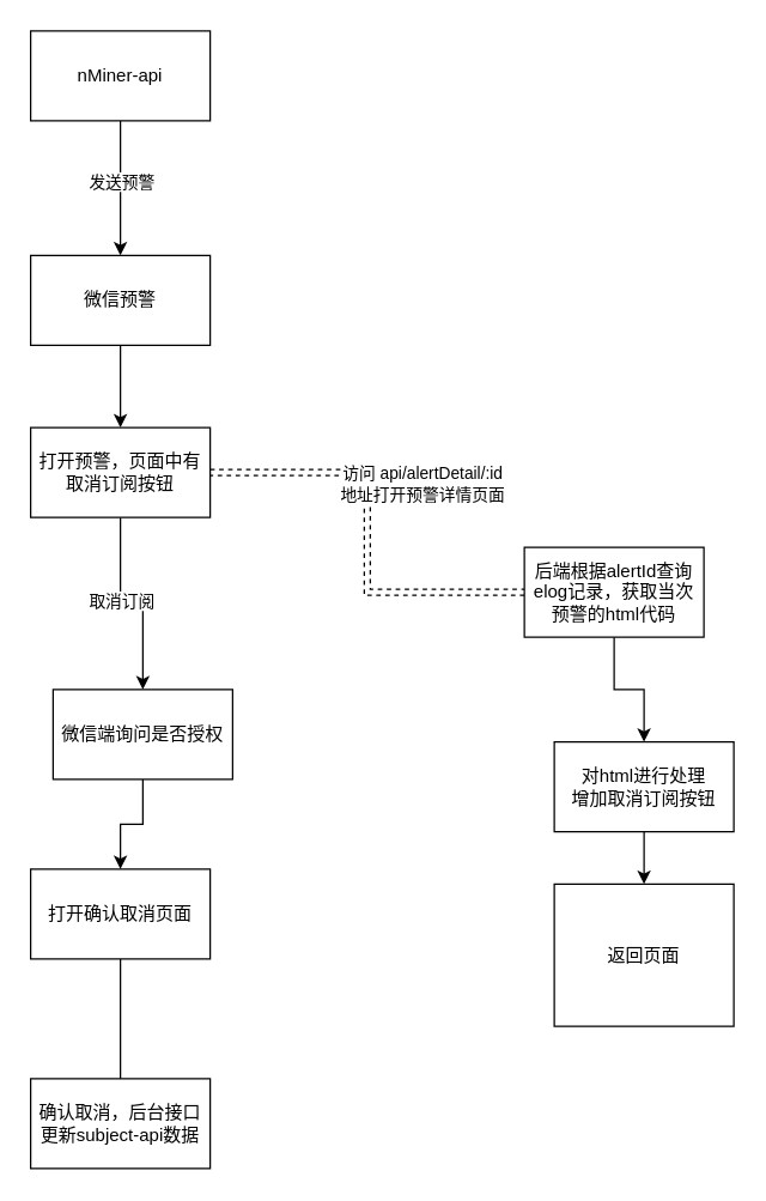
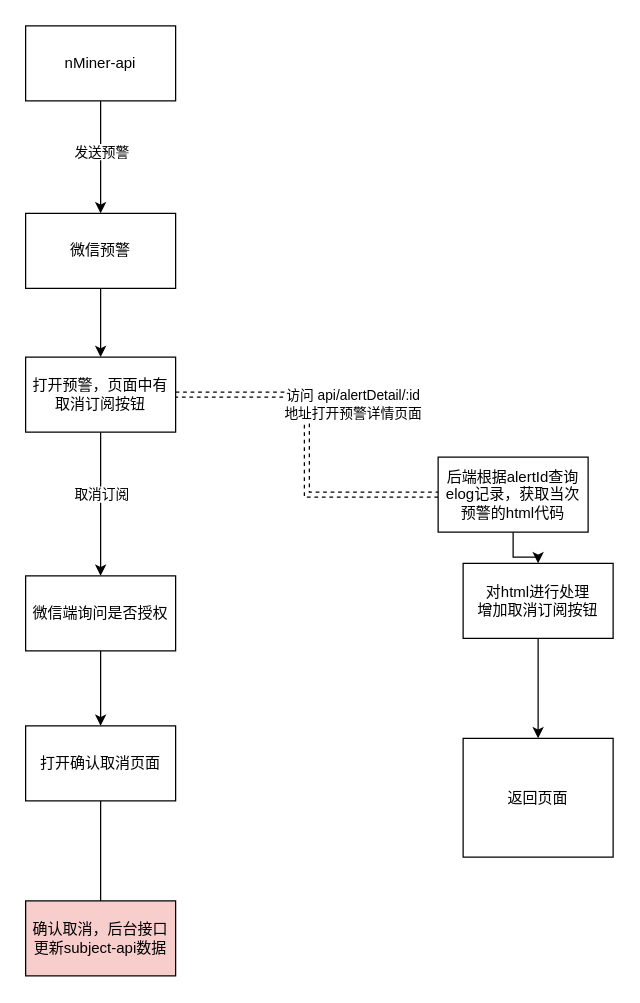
- <mxCell id="15" value="微信端询问是否授权" style="rounded=0;whiteSpace=wrap;html=1;" vertex="1" parent="1"><mxGeometry x="35" y="460" width="120" height="60" as="geometry" /></mxCell>
+ <mxCell id="15" value="微信端询问是否授权" style="rounded=0;whiteSpace=wrap;html=1;" vertex="1" parent="1"><mxGeometry x="20" y="460" width="120" height="60" as="geometry" /></mxCell>
- <mxCell id="20" value="对html进行处理&lt;br&gt;增加取消订阅按钮" style="rounded=0;whiteSpace=wrap;html=1;" vertex="1" parent="1"><mxGeometry x="370" y="495" width="120" height="60" as="geometry" /></mxCell>
+ <mxCell id="20" value="对html进行处理&lt;br&gt;增加取消订阅按钮" style="rounded=0;whiteSpace=wrap;html=1;" vertex="1" parent="1"><mxGeometry x="370" y="450" width="120" height="60" as="geometry" /></mxCell>
- <mxCell id="16" value="确认取消，后台接口更新subject-api数据" style="rounded=0;whiteSpace=wrap;html=1;" vertex="1" parent="1"><mxGeometry x="20" y="720" width="120" height="60" as="geometry" /></mxCell>
+ <mxCell id="16" value="确认取消，后台接口更新subject-api数据" style="rounded=0;whiteSpace=wrap;html=1;fillColor=#f8cecc;" vertex="1" parent="1"><mxGeometry x="20" y="720" width="120" height="60" as="geometry" /></mxCell>
